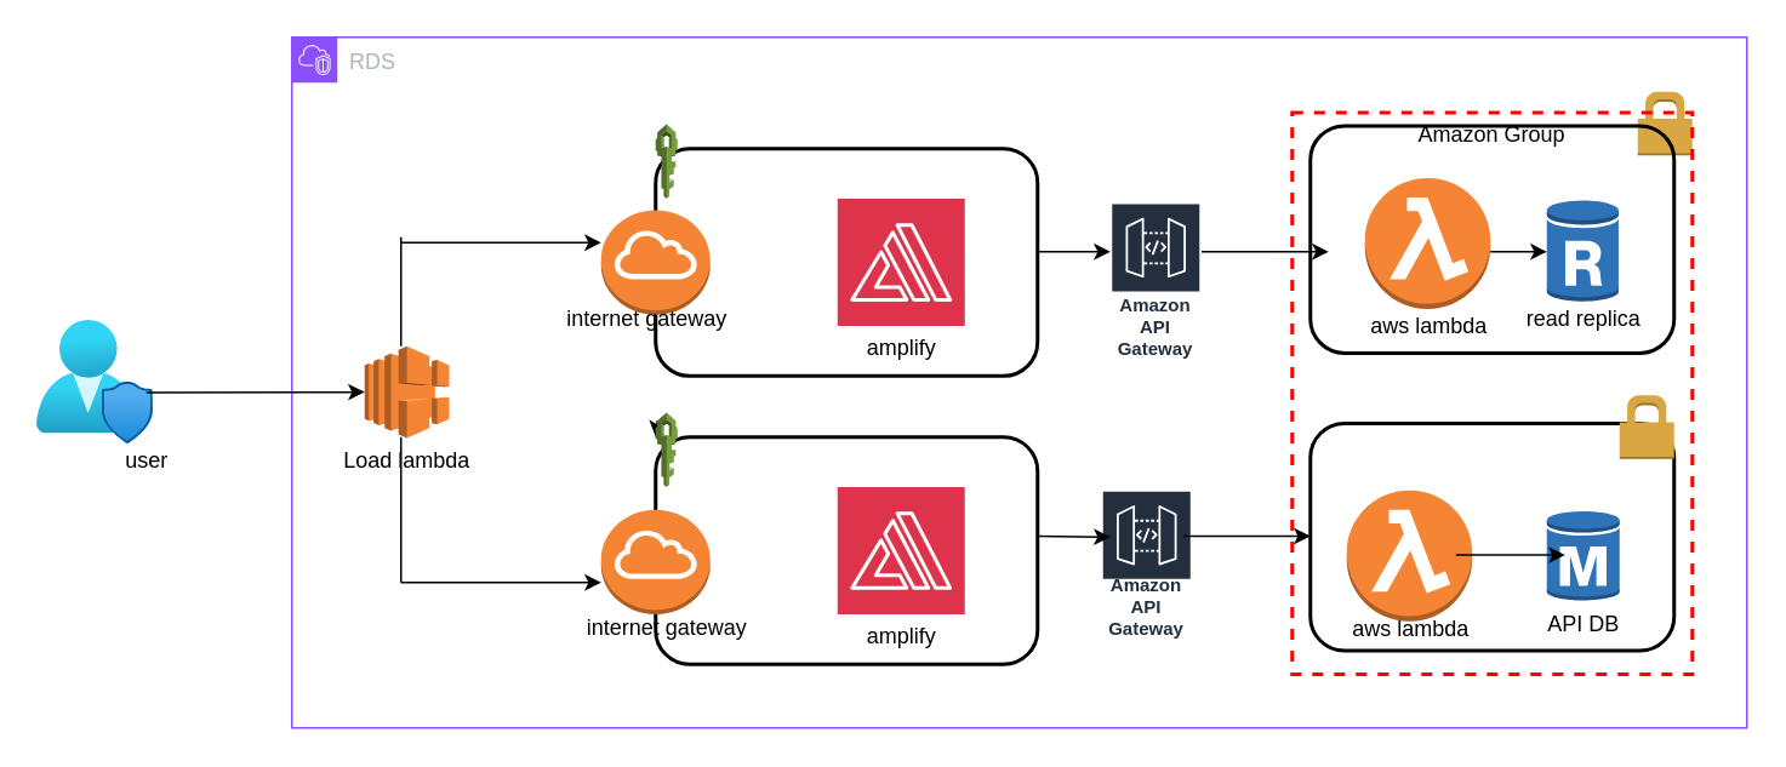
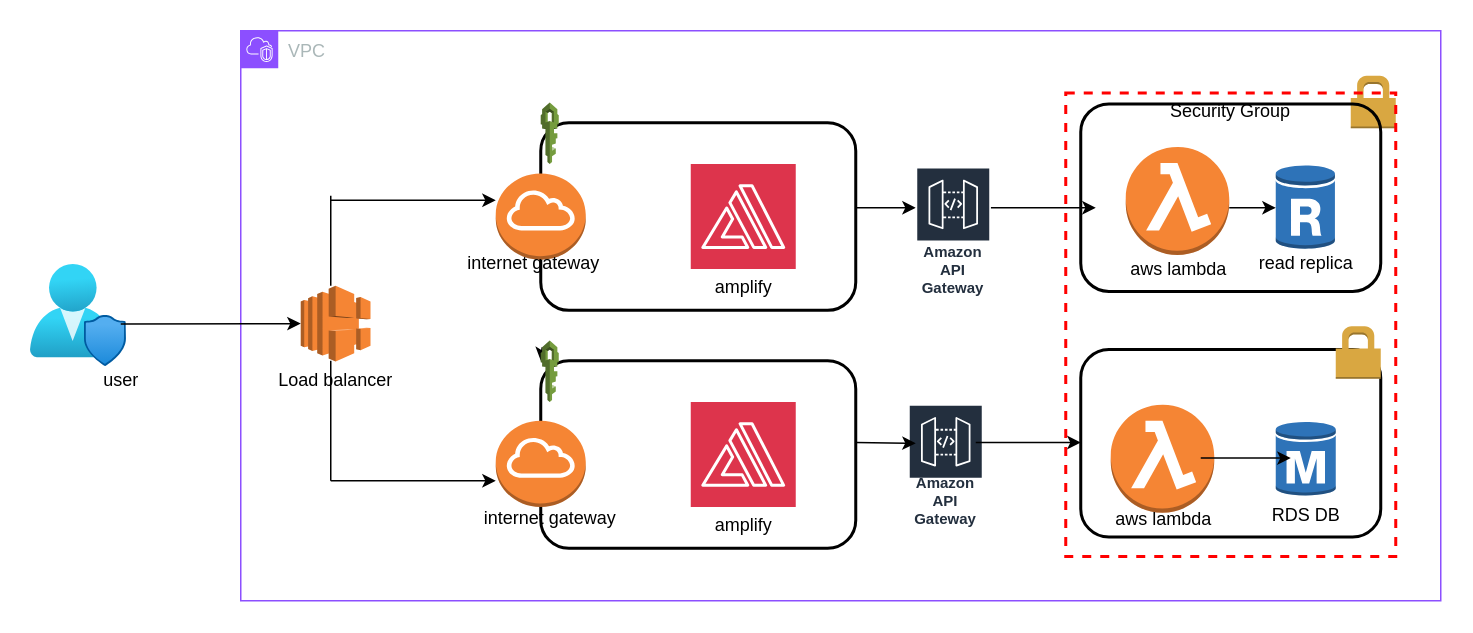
- <mxCell id="2" value="RDS" style="points=[[0,0],[0.25,0],[0.5,0],[0.75,0],[1,0],[1,0.25],[1,0.5],[1,0.75],[1,1],[0.75,1],[0.5,1],[0.25,1],[0,1],[0,0.75],[0,0.5],[0,0.25]];outlineConnect=0;gradientColor=none;html=1;whiteSpace=wrap;fontSize=12;fontStyle=0;container=1;pointerEvents=0;collapsible=0;recursiveResize=0;shape=mxgraph.aws4.group;grIcon=mxgraph.aws4.group_vpc2;strokeColor=#8C4FFF;fillColor=none;verticalAlign=top;align=left;spacingLeft=30;fontColor=#AAB7B8;dashed=0;" vertex="1" parent="1"><mxGeometry x="160" y="20" width="800" height="380" as="geometry" /></mxCell>
+ <mxCell id="2" value="VPC" style="points=[[0,0],[0.25,0],[0.5,0],[0.75,0],[1,0],[1,0.25],[1,0.5],[1,0.75],[1,1],[0.75,1],[0.5,1],[0.25,1],[0,1],[0,0.75],[0,0.5],[0,0.25]];outlineConnect=0;gradientColor=none;html=1;whiteSpace=wrap;fontSize=12;fontStyle=0;container=1;pointerEvents=0;collapsible=0;recursiveResize=0;shape=mxgraph.aws4.group;grIcon=mxgraph.aws4.group_vpc2;strokeColor=#8C4FFF;fillColor=none;verticalAlign=top;align=left;spacingLeft=30;fontColor=#AAB7B8;dashed=0;" vertex="1" parent="1"><mxGeometry x="160" y="20" width="800" height="380" as="geometry" /></mxCell>
- <mxCell id="6" value="Amazon Group" style="fontStyle=0;verticalAlign=top;align=center;spacingTop=-2;fillColor=none;rounded=0;whiteSpace=wrap;html=1;strokeColor=#FF0000;strokeWidth=2;dashed=1;container=1;collapsible=0;expand=0;recursiveResize=0;" vertex="1" parent="2"><mxGeometry x="550" y="41.5" width="220" height="309" as="geometry" /></mxCell>
+ <mxCell id="6" value="Security Group" style="fontStyle=0;verticalAlign=top;align=center;spacingTop=-2;fillColor=none;rounded=0;whiteSpace=wrap;html=1;strokeColor=#FF0000;strokeWidth=2;dashed=1;container=1;collapsible=0;expand=0;recursiveResize=0;" vertex="1" parent="2"><mxGeometry x="550" y="41.5" width="220" height="309" as="geometry" /></mxCell>
- <mxCell id="38" value="Load lambda" style="text;html=1;align=center;verticalAlign=middle;resizable=0;points=[];autosize=1;strokeColor=none;fillColor=none;" vertex="1" parent="2"><mxGeometry x="13.25" y="217.5" width="100" height="30" as="geometry" /></mxCell>
+ <mxCell id="38" value="Load balancer" style="text;html=1;align=center;verticalAlign=middle;resizable=0;points=[];autosize=1;strokeColor=none;fillColor=none;" vertex="1" parent="2"><mxGeometry x="13.25" y="217.5" width="100" height="30" as="geometry" /></mxCell>
- <mxCell id="16" value="API DB" style="text;html=1;align=center;verticalAlign=middle;resizable=0;points=[];autosize=1;strokeColor=none;fillColor=none;" vertex="1" parent="6"><mxGeometry x="125" y="266" width="70" height="30" as="geometry" /></mxCell>
+ <mxCell id="16" value="RDS DB" style="text;html=1;align=center;verticalAlign=middle;resizable=0;points=[];autosize=1;strokeColor=none;fillColor=none;" vertex="1" parent="6"><mxGeometry x="125" y="266" width="70" height="30" as="geometry" /></mxCell>
